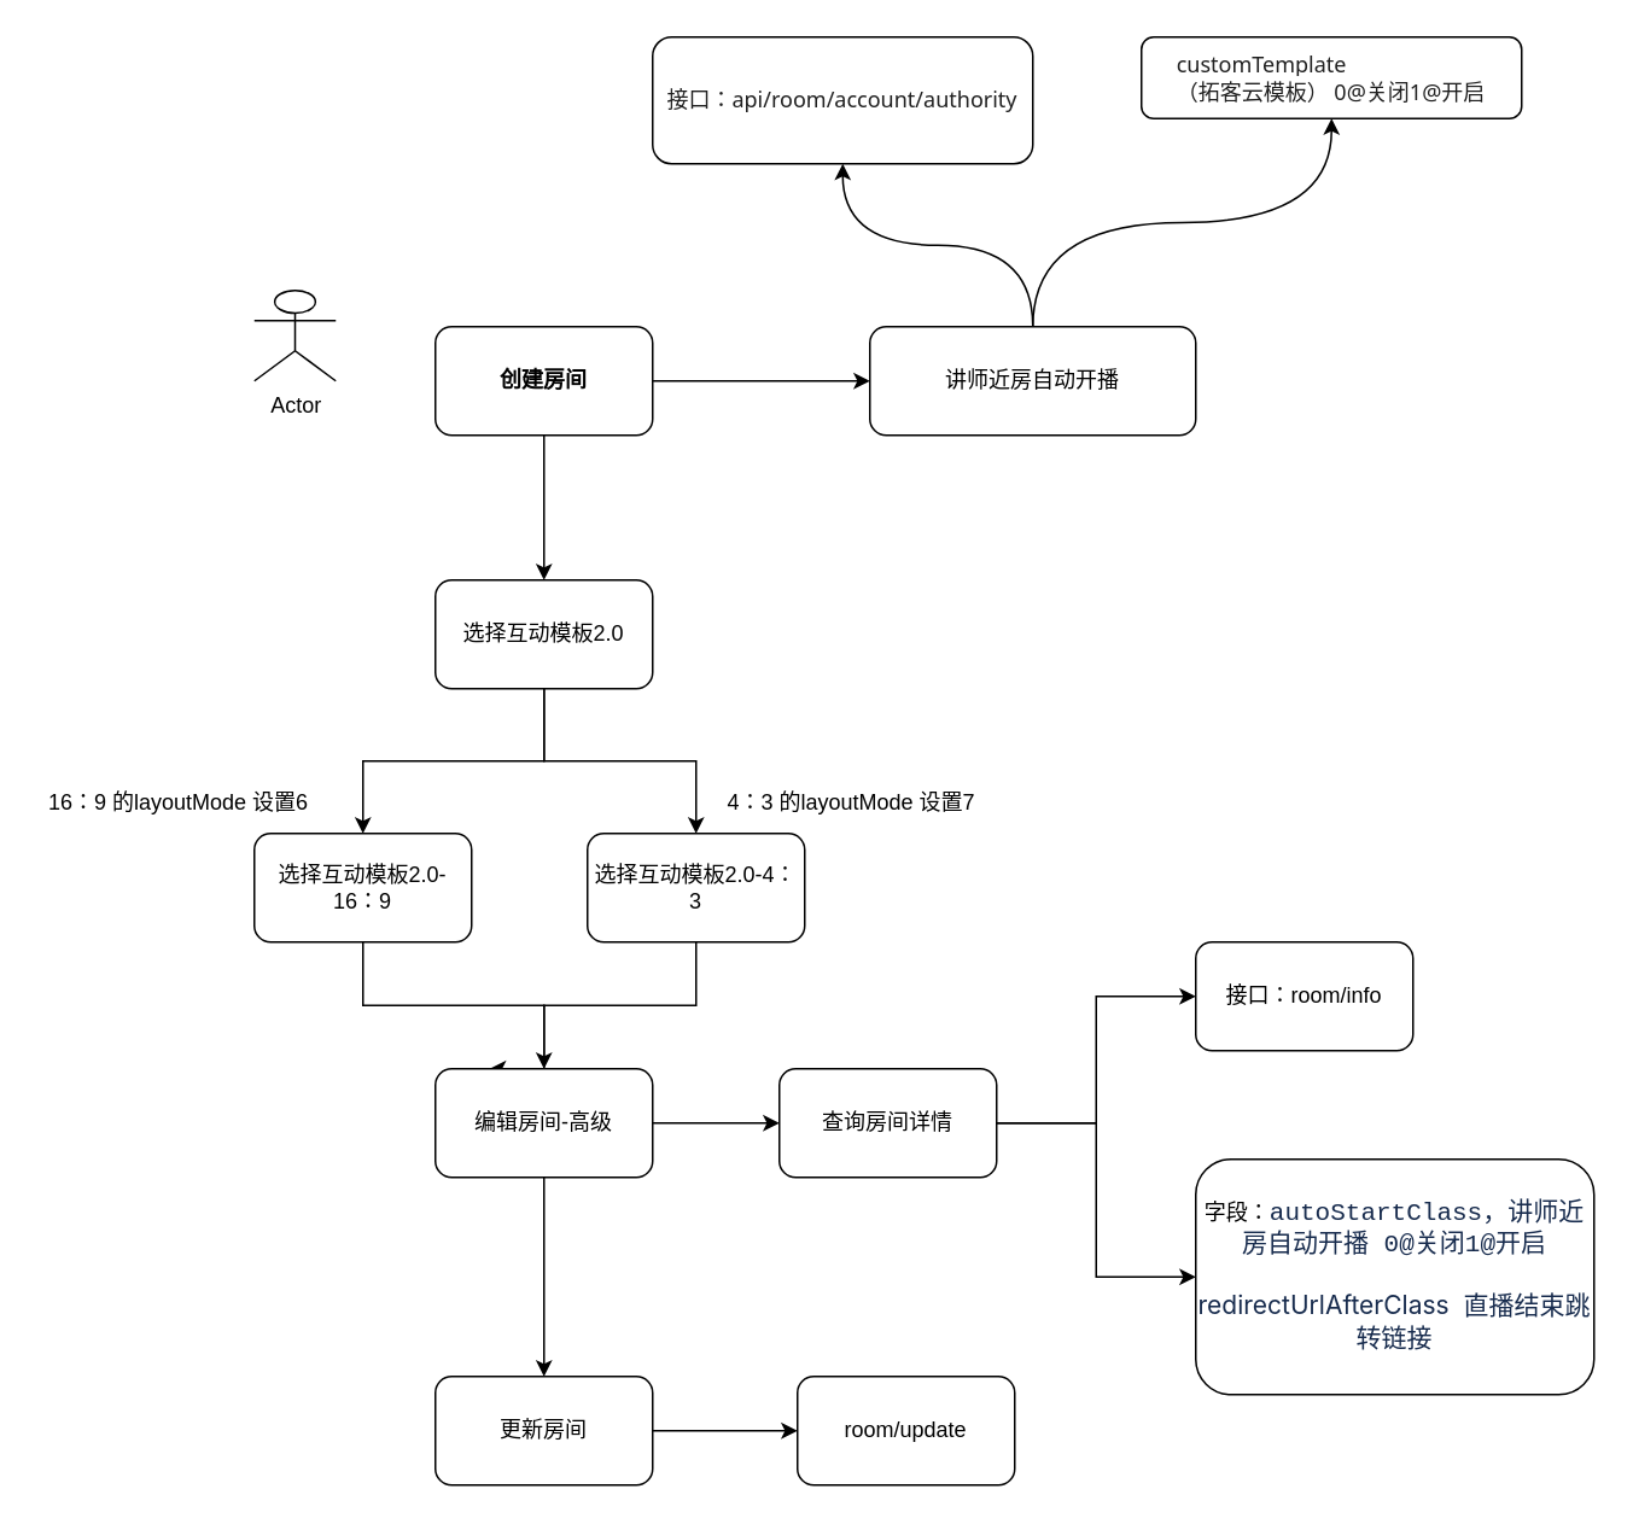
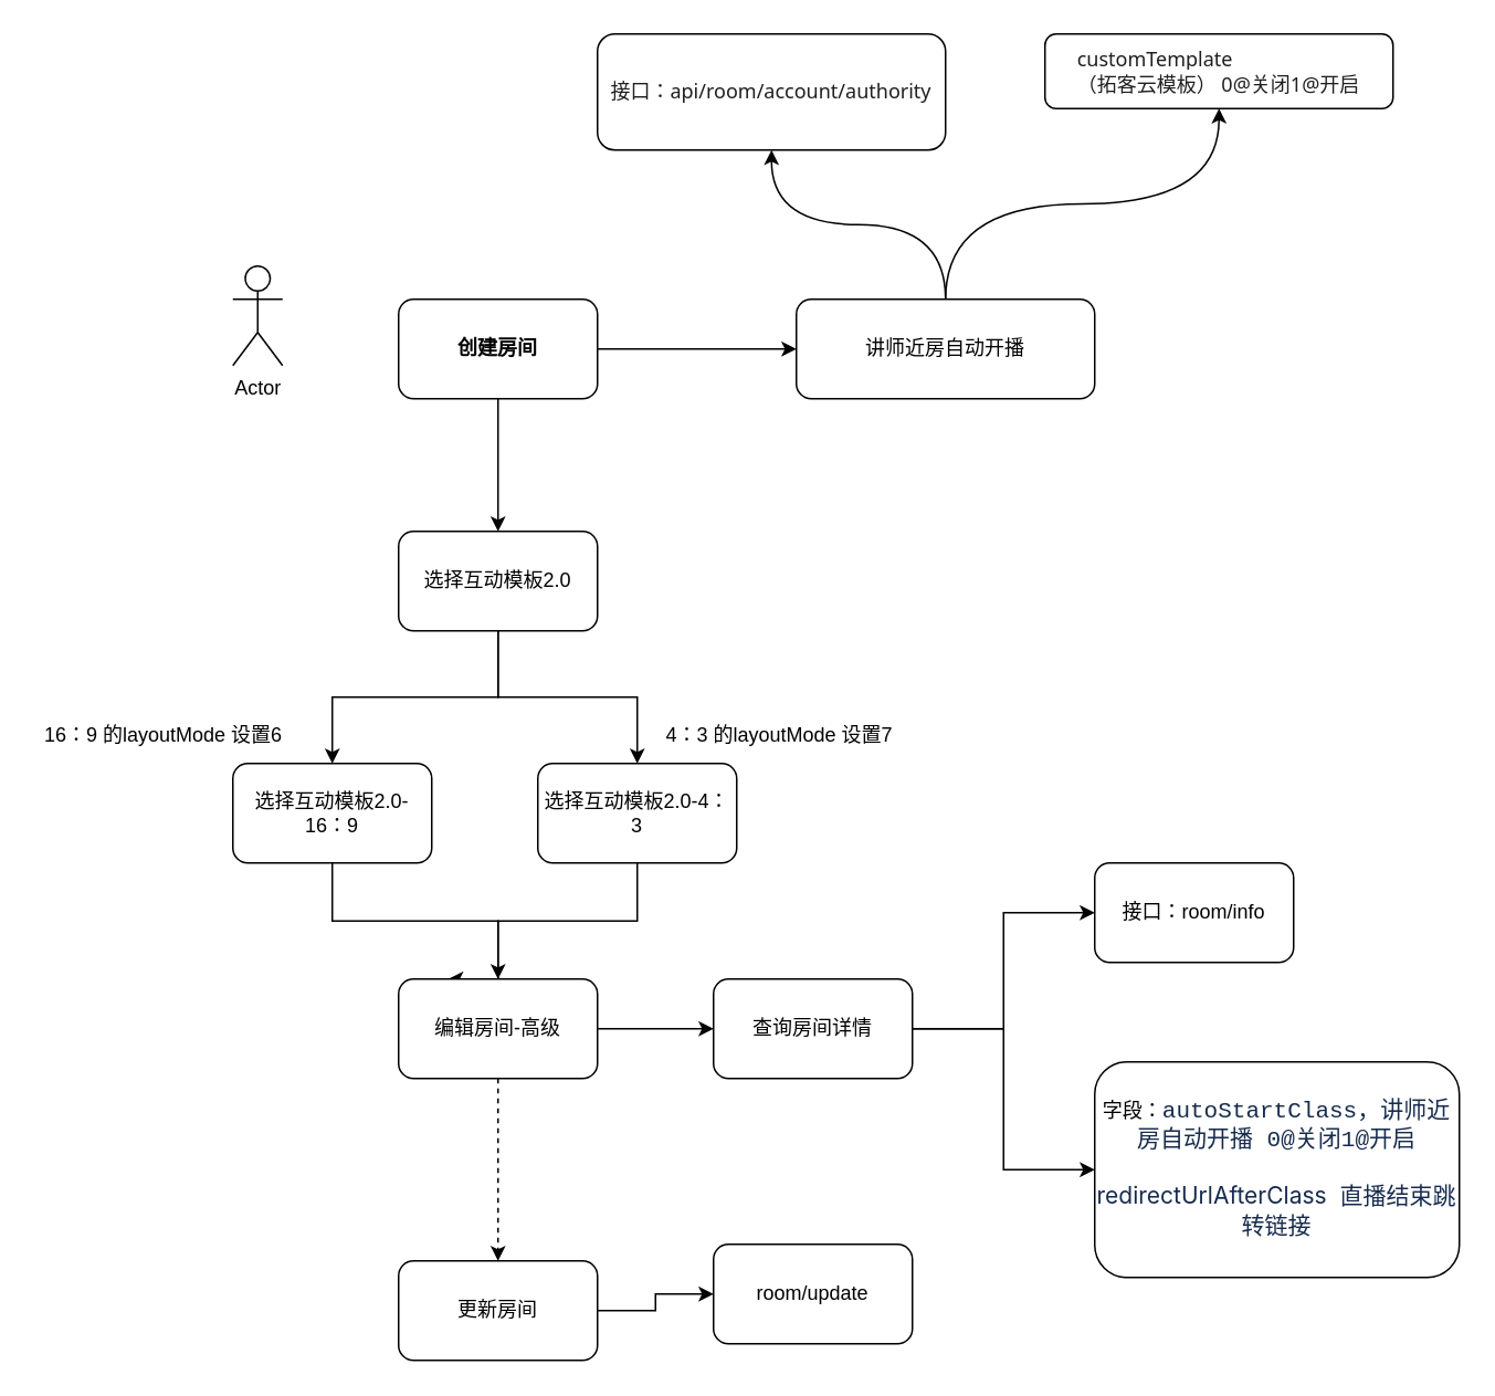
- <mxCell id="5" value="Actor" style="shape=umlActor;verticalLabelPosition=bottom;verticalAlign=top;html=1;outlineConnect=0;" vertex="1" parent="1"><mxGeometry x="140" y="160" width="45" height="50" as="geometry" /></mxCell>
+ <mxCell id="5" value="Actor" style="shape=umlActor;verticalLabelPosition=bottom;verticalAlign=top;html=1;outlineConnect=0;" vertex="1" parent="1"><mxGeometry x="140" y="160" width="30" height="60" as="geometry" /></mxCell>
- <mxCell id="21" value="" style="edgeStyle=orthogonalEdgeStyle;rounded=0;orthogonalLoop=1;jettySize=auto;html=1;" edge="1" parent="1" source="22" target="29"><mxGeometry relative="1" as="geometry" /></mxCell>
+ <mxCell id="21" value="" style="edgeStyle=orthogonalEdgeStyle;rounded=0;orthogonalLoop=1;jettySize=auto;html=1;dashed=1;" edge="1" parent="1" source="22" target="29"><mxGeometry relative="1" as="geometry" /></mxCell>
- <mxCell id="30" value="room/update" style="whiteSpace=wrap;html=1;rounded=1;" vertex="1" parent="1"><mxGeometry x="440" y="760" width="120" height="60" as="geometry" /></mxCell>
+ <mxCell id="30" value="room/update" style="whiteSpace=wrap;html=1;rounded=1;" vertex="1" parent="1"><mxGeometry x="430" y="750" width="120" height="60" as="geometry" /></mxCell>
